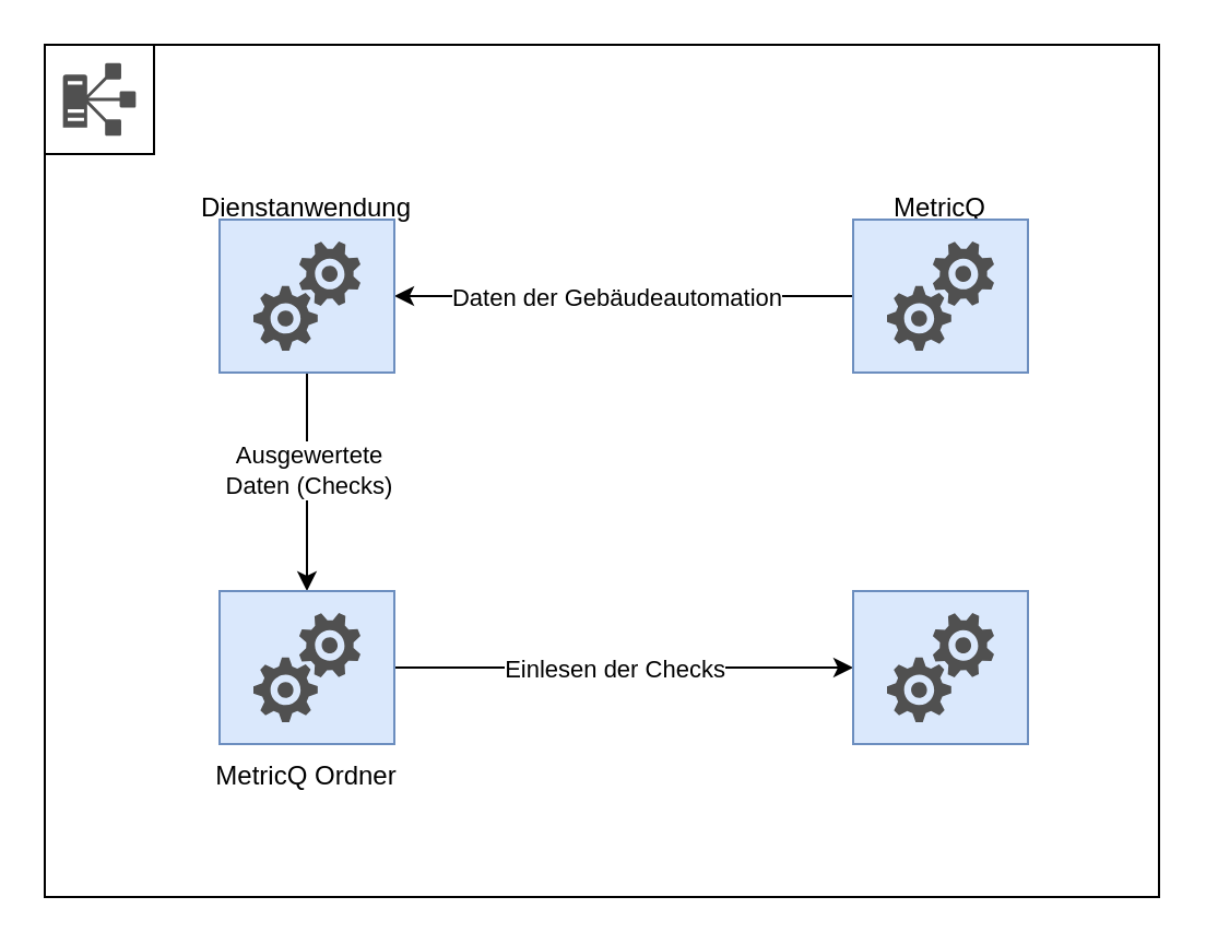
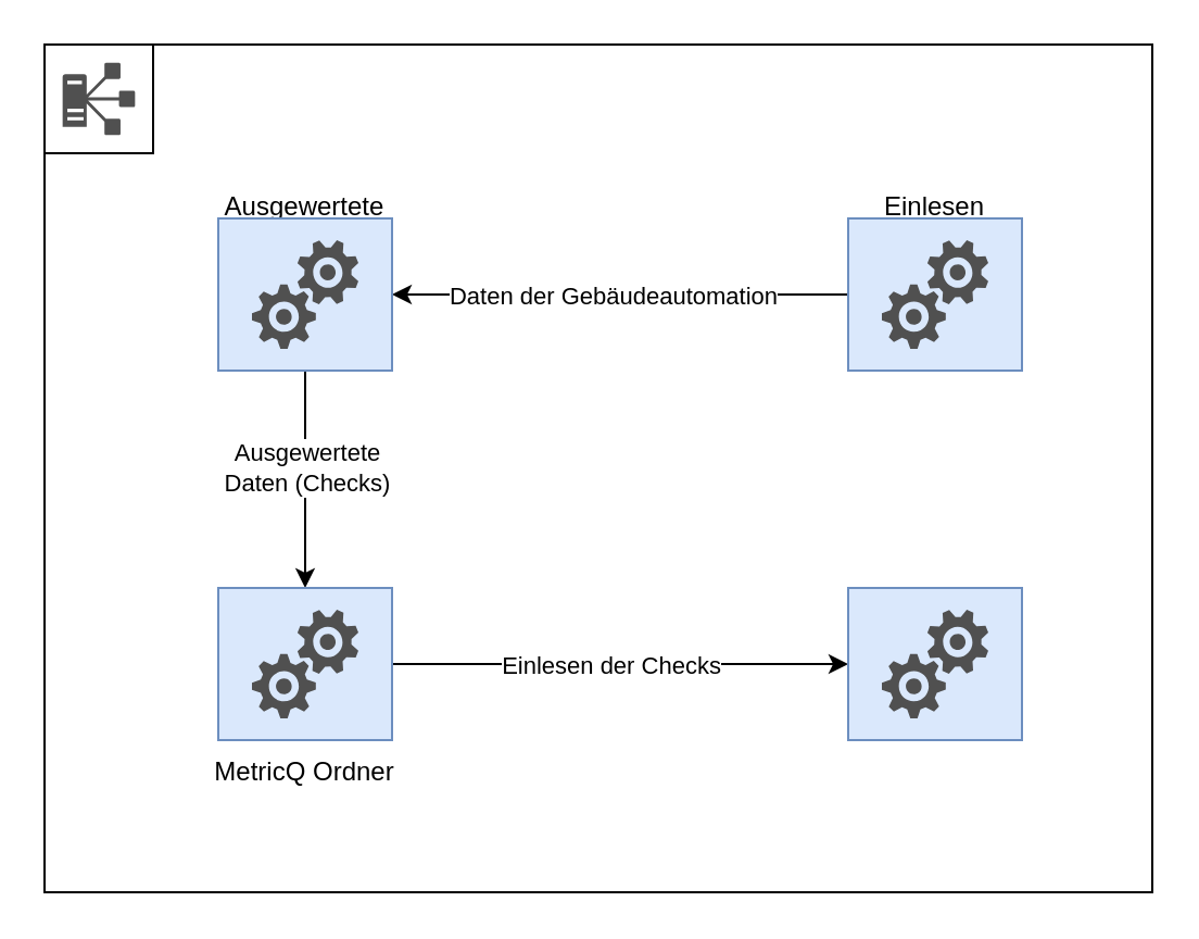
- <mxCell id="9" value="Dienstanwendung" style="text;html=1;align=center;verticalAlign=middle;whiteSpace=wrap;rounded=0;" vertex="1" parent="1"><mxGeometry x="85" y="80" width="110" height="30" as="geometry" /></mxCell>
+ <mxCell id="9" value="Ausgewertete" style="text;html=1;align=center;verticalAlign=middle;whiteSpace=wrap;rounded=0;" vertex="1" parent="1"><mxGeometry x="85" y="80" width="110" height="30" as="geometry" /></mxCell>
- <mxCell id="10" value="MetricQ" style="text;html=1;align=center;verticalAlign=middle;whiteSpace=wrap;rounded=0;" vertex="1" parent="1"><mxGeometry x="375" y="80" width="110" height="30" as="geometry" /></mxCell>
+ <mxCell id="10" value="Einlesen" style="text;html=1;align=center;verticalAlign=middle;whiteSpace=wrap;rounded=0;" vertex="1" parent="1"><mxGeometry x="375" y="80" width="110" height="30" as="geometry" /></mxCell>
